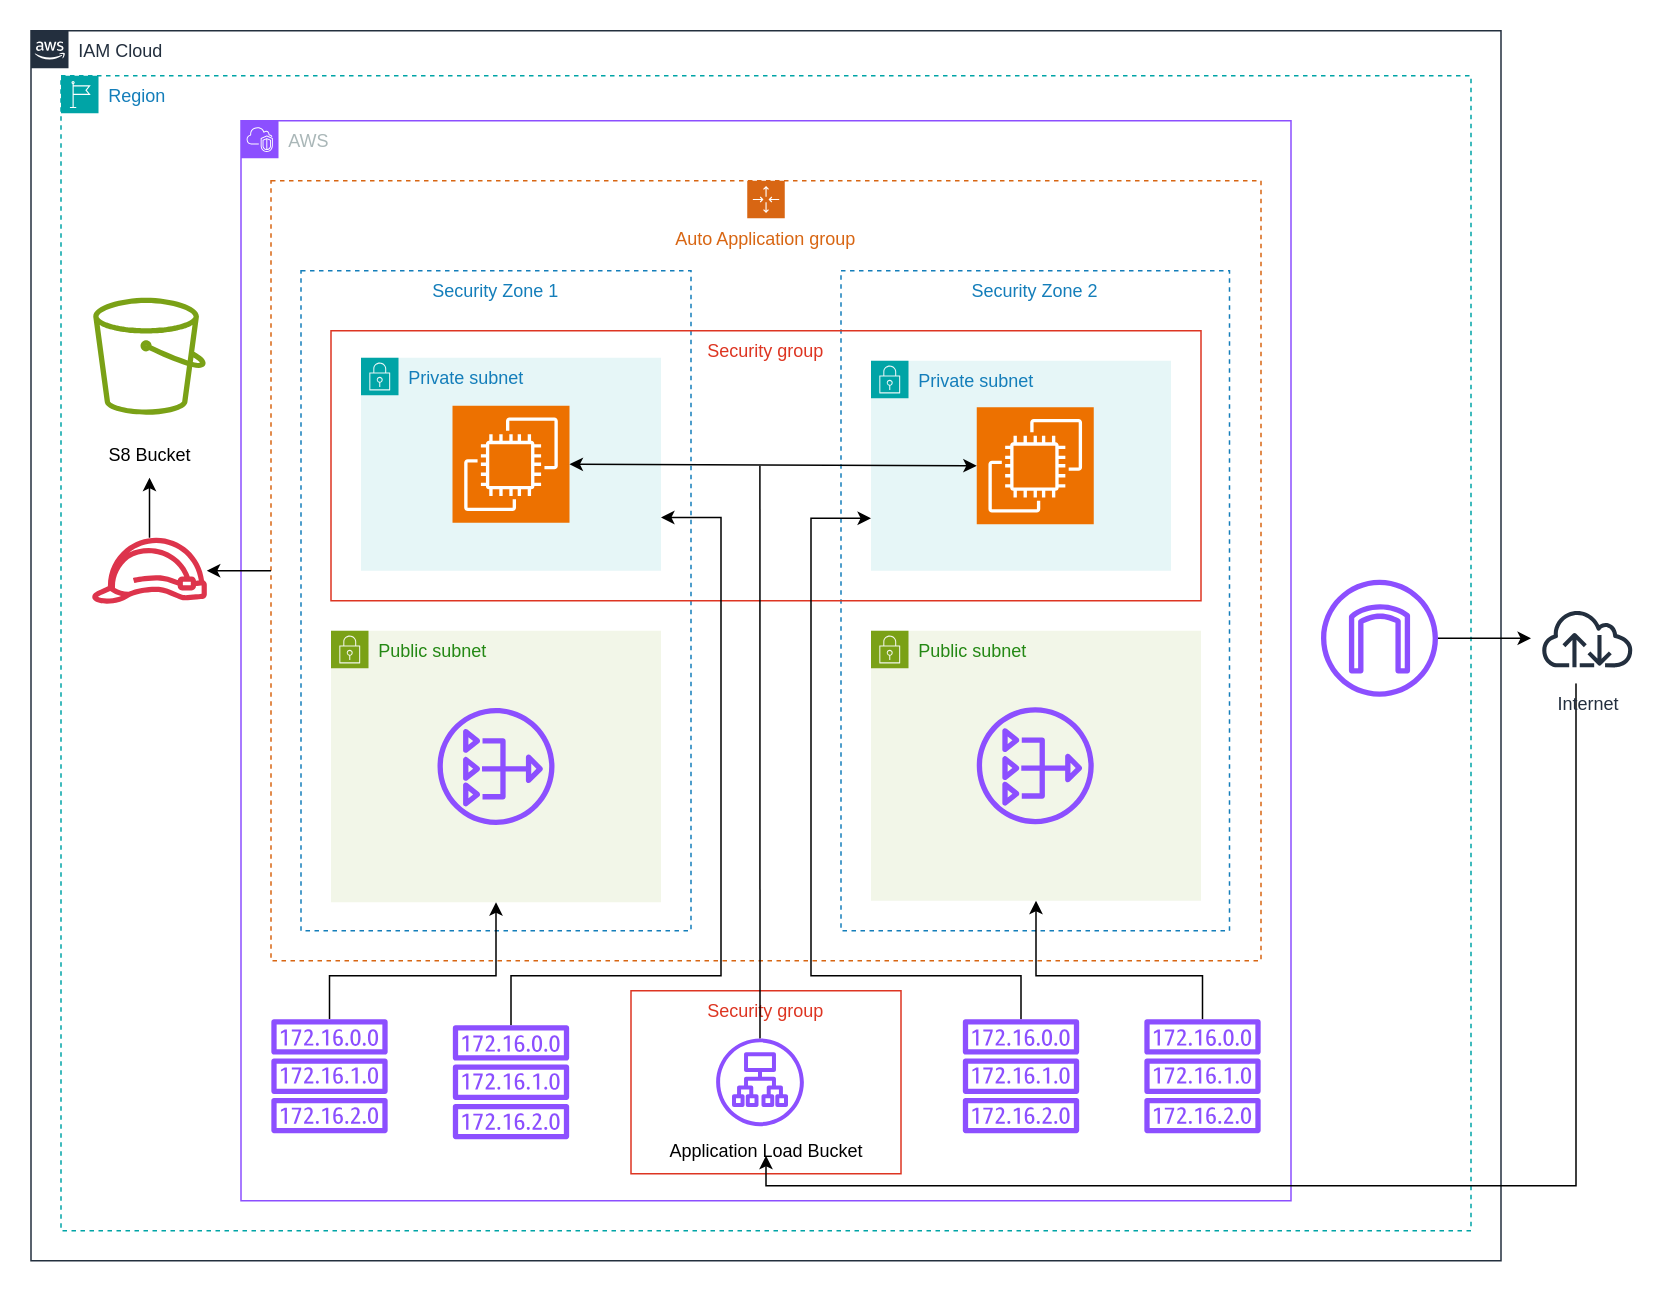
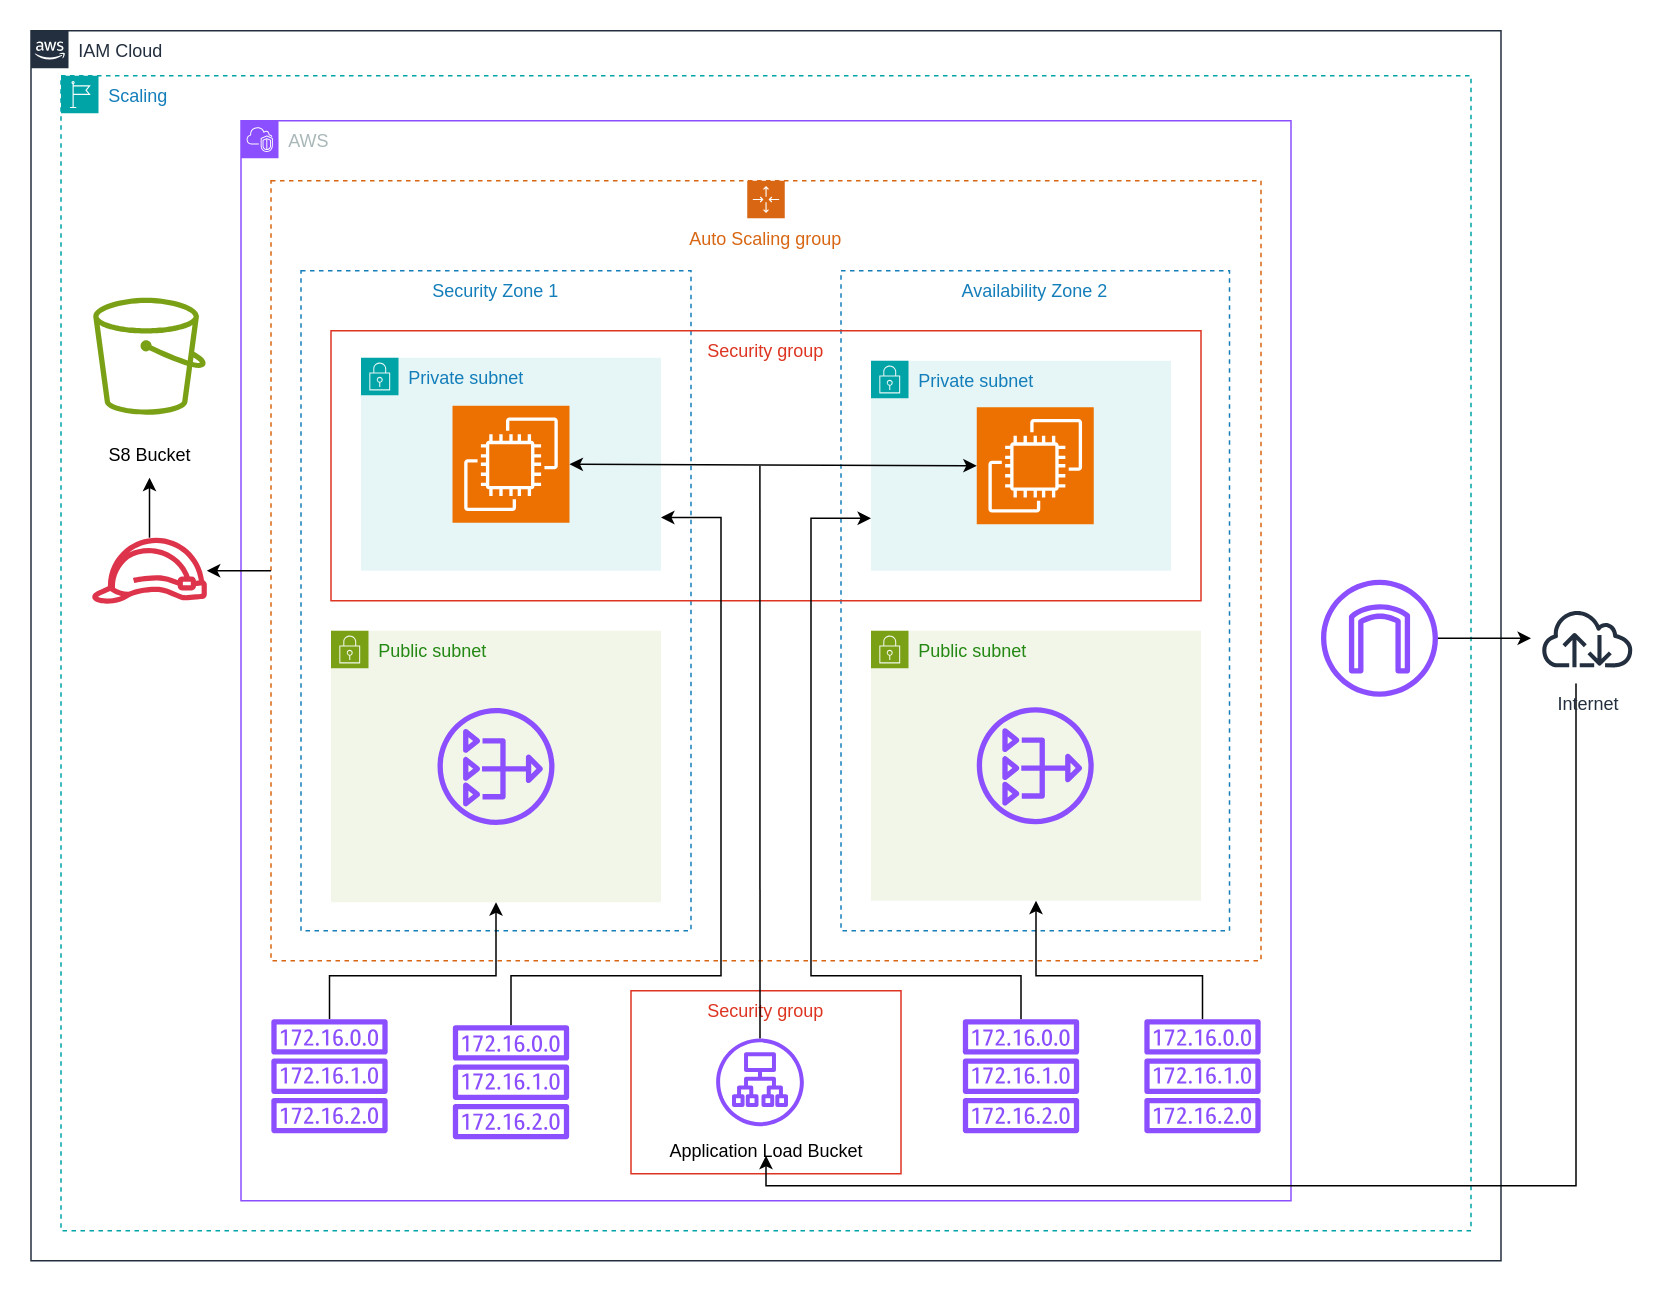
- <mxCell id="3" value="Region" style="points=[[0,0],[0.25,0],[0.5,0],[0.75,0],[1,0],[1,0.25],[1,0.5],[1,0.75],[1,1],[0.75,1],[0.5,1],[0.25,1],[0,1],[0,0.75],[0,0.5],[0,0.25]];outlineConnect=0;gradientColor=none;html=1;whiteSpace=wrap;fontSize=12;fontStyle=0;container=1;pointerEvents=0;collapsible=0;recursiveResize=0;shape=mxgraph.aws4.group;grIcon=mxgraph.aws4.group_region;strokeColor=#00A4A6;fillColor=none;verticalAlign=top;align=left;spacingLeft=30;fontColor=#147EBA;dashed=1;" vertex="1" parent="2"><mxGeometry x="20" y="30" width="940" height="770" as="geometry" /></mxCell>
+ <mxCell id="3" value="Scaling" style="points=[[0,0],[0.25,0],[0.5,0],[0.75,0],[1,0],[1,0.25],[1,0.5],[1,0.75],[1,1],[0.75,1],[0.5,1],[0.25,1],[0,1],[0,0.75],[0,0.5],[0,0.25]];outlineConnect=0;gradientColor=none;html=1;whiteSpace=wrap;fontSize=12;fontStyle=0;container=1;pointerEvents=0;collapsible=0;recursiveResize=0;shape=mxgraph.aws4.group;grIcon=mxgraph.aws4.group_region;strokeColor=#00A4A6;fillColor=none;verticalAlign=top;align=left;spacingLeft=30;fontColor=#147EBA;dashed=1;" vertex="1" parent="2"><mxGeometry x="20" y="30" width="940" height="770" as="geometry" /></mxCell>
- <mxCell id="6" value="Auto Application group" style="points=[[0,0],[0.25,0],[0.5,0],[0.75,0],[1,0],[1,0.25],[1,0.5],[1,0.75],[1,1],[0.75,1],[0.5,1],[0.25,1],[0,1],[0,0.75],[0,0.5],[0,0.25]];outlineConnect=0;gradientColor=none;html=1;whiteSpace=wrap;fontSize=12;fontStyle=0;container=1;pointerEvents=0;collapsible=0;recursiveResize=0;shape=mxgraph.aws4.groupCenter;grIcon=mxgraph.aws4.group_auto_scaling_group;grStroke=1;strokeColor=#D86613;fillColor=none;verticalAlign=top;align=center;fontColor=#D86613;dashed=1;spacingTop=25;" vertex="1" parent="4"><mxGeometry x="20" y="40" width="660" height="520" as="geometry" /></mxCell>
+ <mxCell id="6" value="Auto Scaling group" style="points=[[0,0],[0.25,0],[0.5,0],[0.75,0],[1,0],[1,0.25],[1,0.5],[1,0.75],[1,1],[0.75,1],[0.5,1],[0.25,1],[0,1],[0,0.75],[0,0.5],[0,0.25]];outlineConnect=0;gradientColor=none;html=1;whiteSpace=wrap;fontSize=12;fontStyle=0;container=1;pointerEvents=0;collapsible=0;recursiveResize=0;shape=mxgraph.aws4.groupCenter;grIcon=mxgraph.aws4.group_auto_scaling_group;grStroke=1;strokeColor=#D86613;fillColor=none;verticalAlign=top;align=center;fontColor=#D86613;dashed=1;spacingTop=25;" vertex="1" parent="4"><mxGeometry x="20" y="40" width="660" height="520" as="geometry" /></mxCell>
- <mxCell id="8" value="Security Zone 2" style="fillColor=none;strokeColor=#147EBA;dashed=1;verticalAlign=top;fontStyle=0;fontColor=#147EBA;whiteSpace=wrap;html=1;" vertex="1" parent="6"><mxGeometry x="380" y="60" width="259" height="440" as="geometry" /></mxCell>
+ <mxCell id="8" value="Availability Zone 2" style="fillColor=none;strokeColor=#147EBA;dashed=1;verticalAlign=top;fontStyle=0;fontColor=#147EBA;whiteSpace=wrap;html=1;" vertex="1" parent="6"><mxGeometry x="380" y="60" width="259" height="440" as="geometry" /></mxCell>
